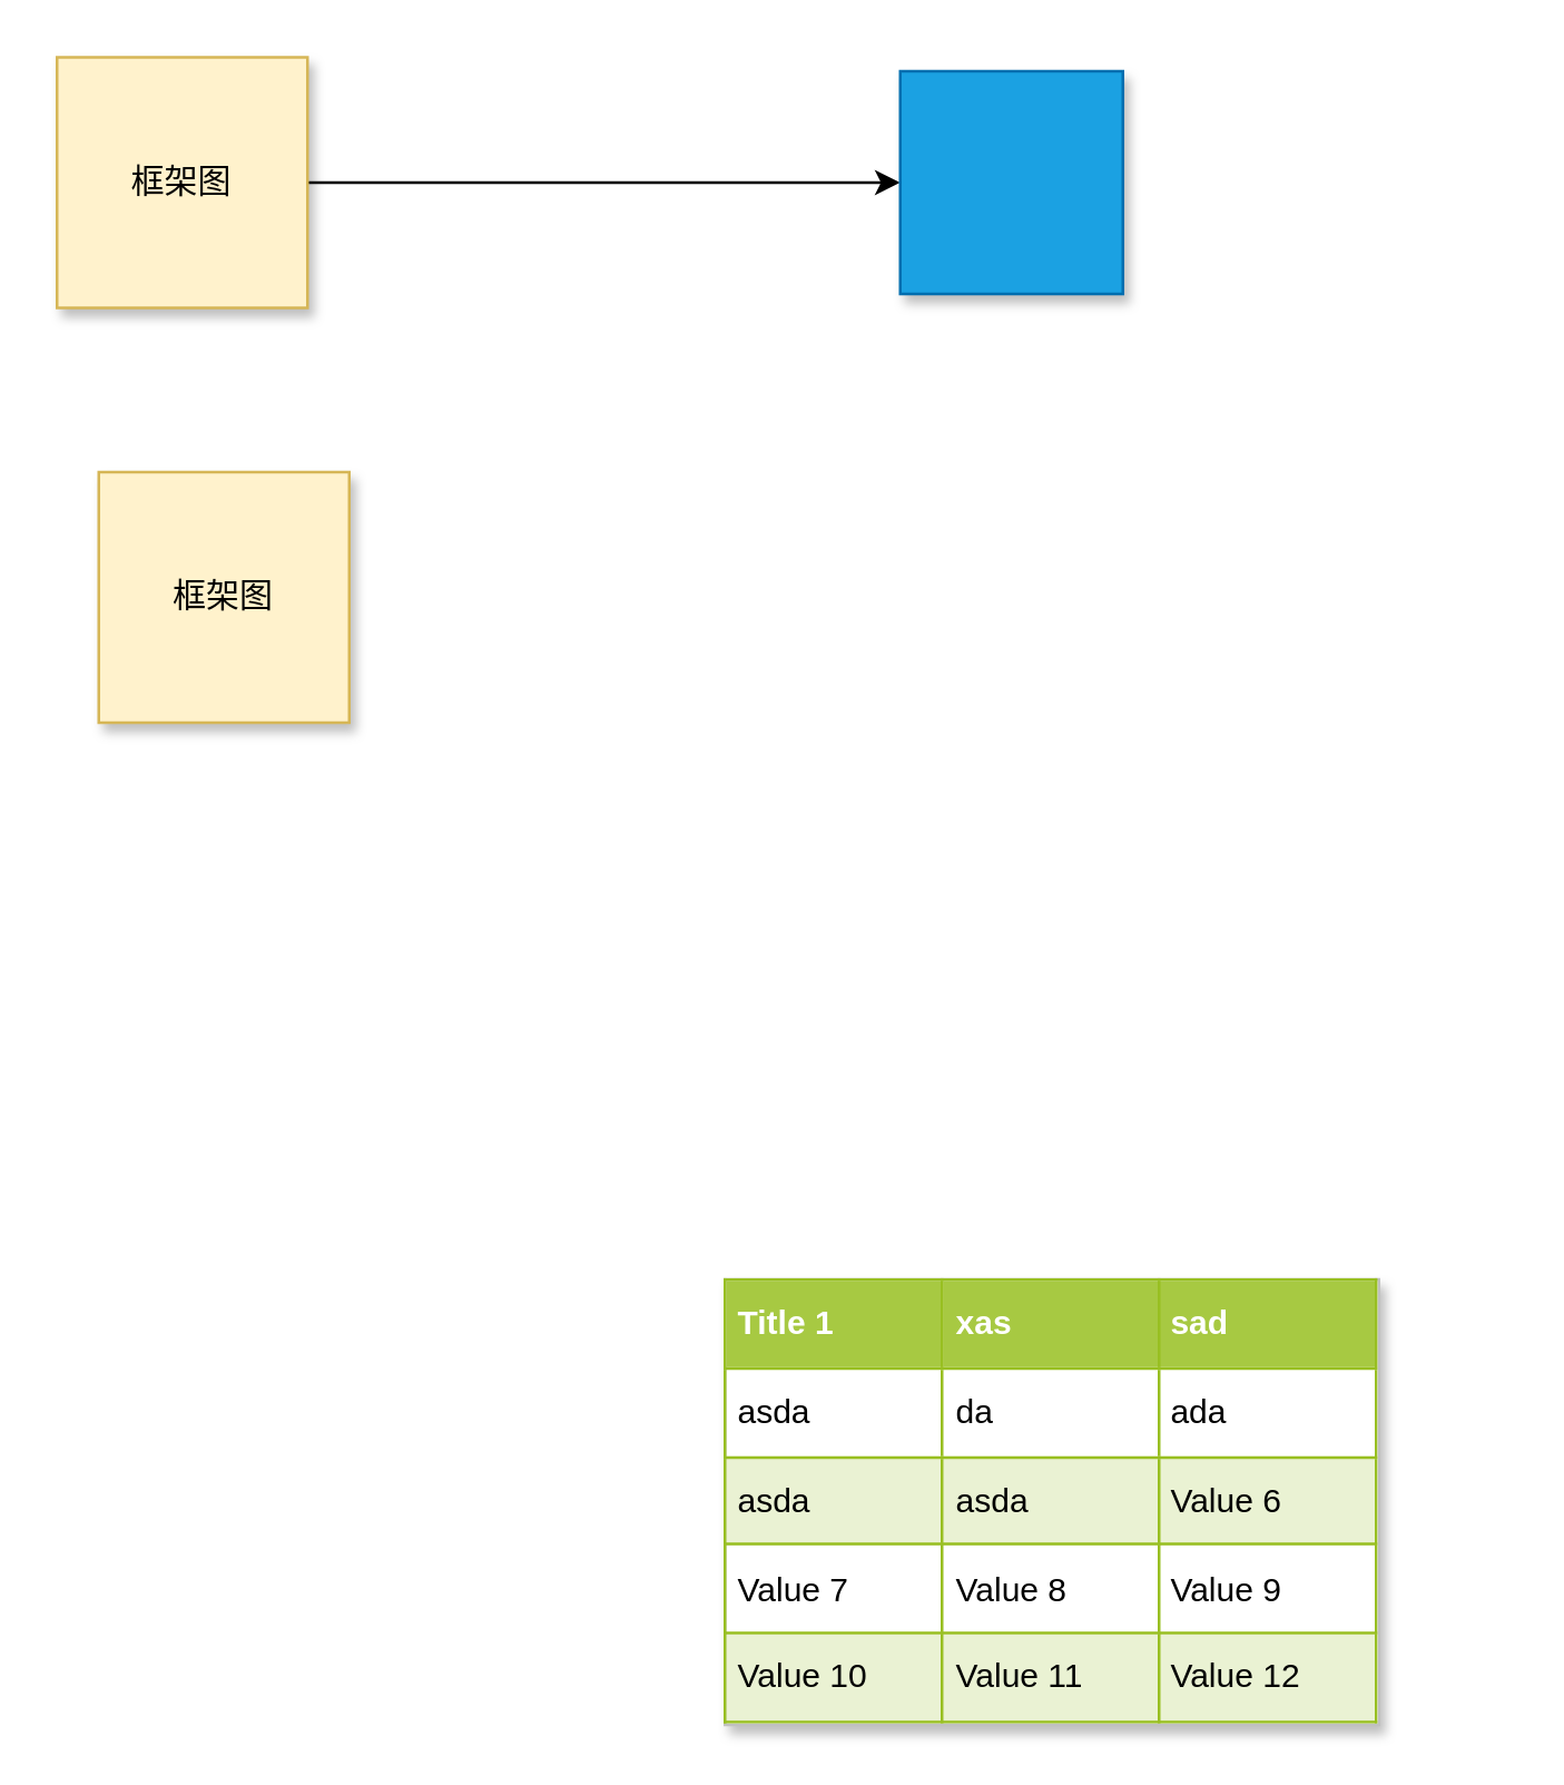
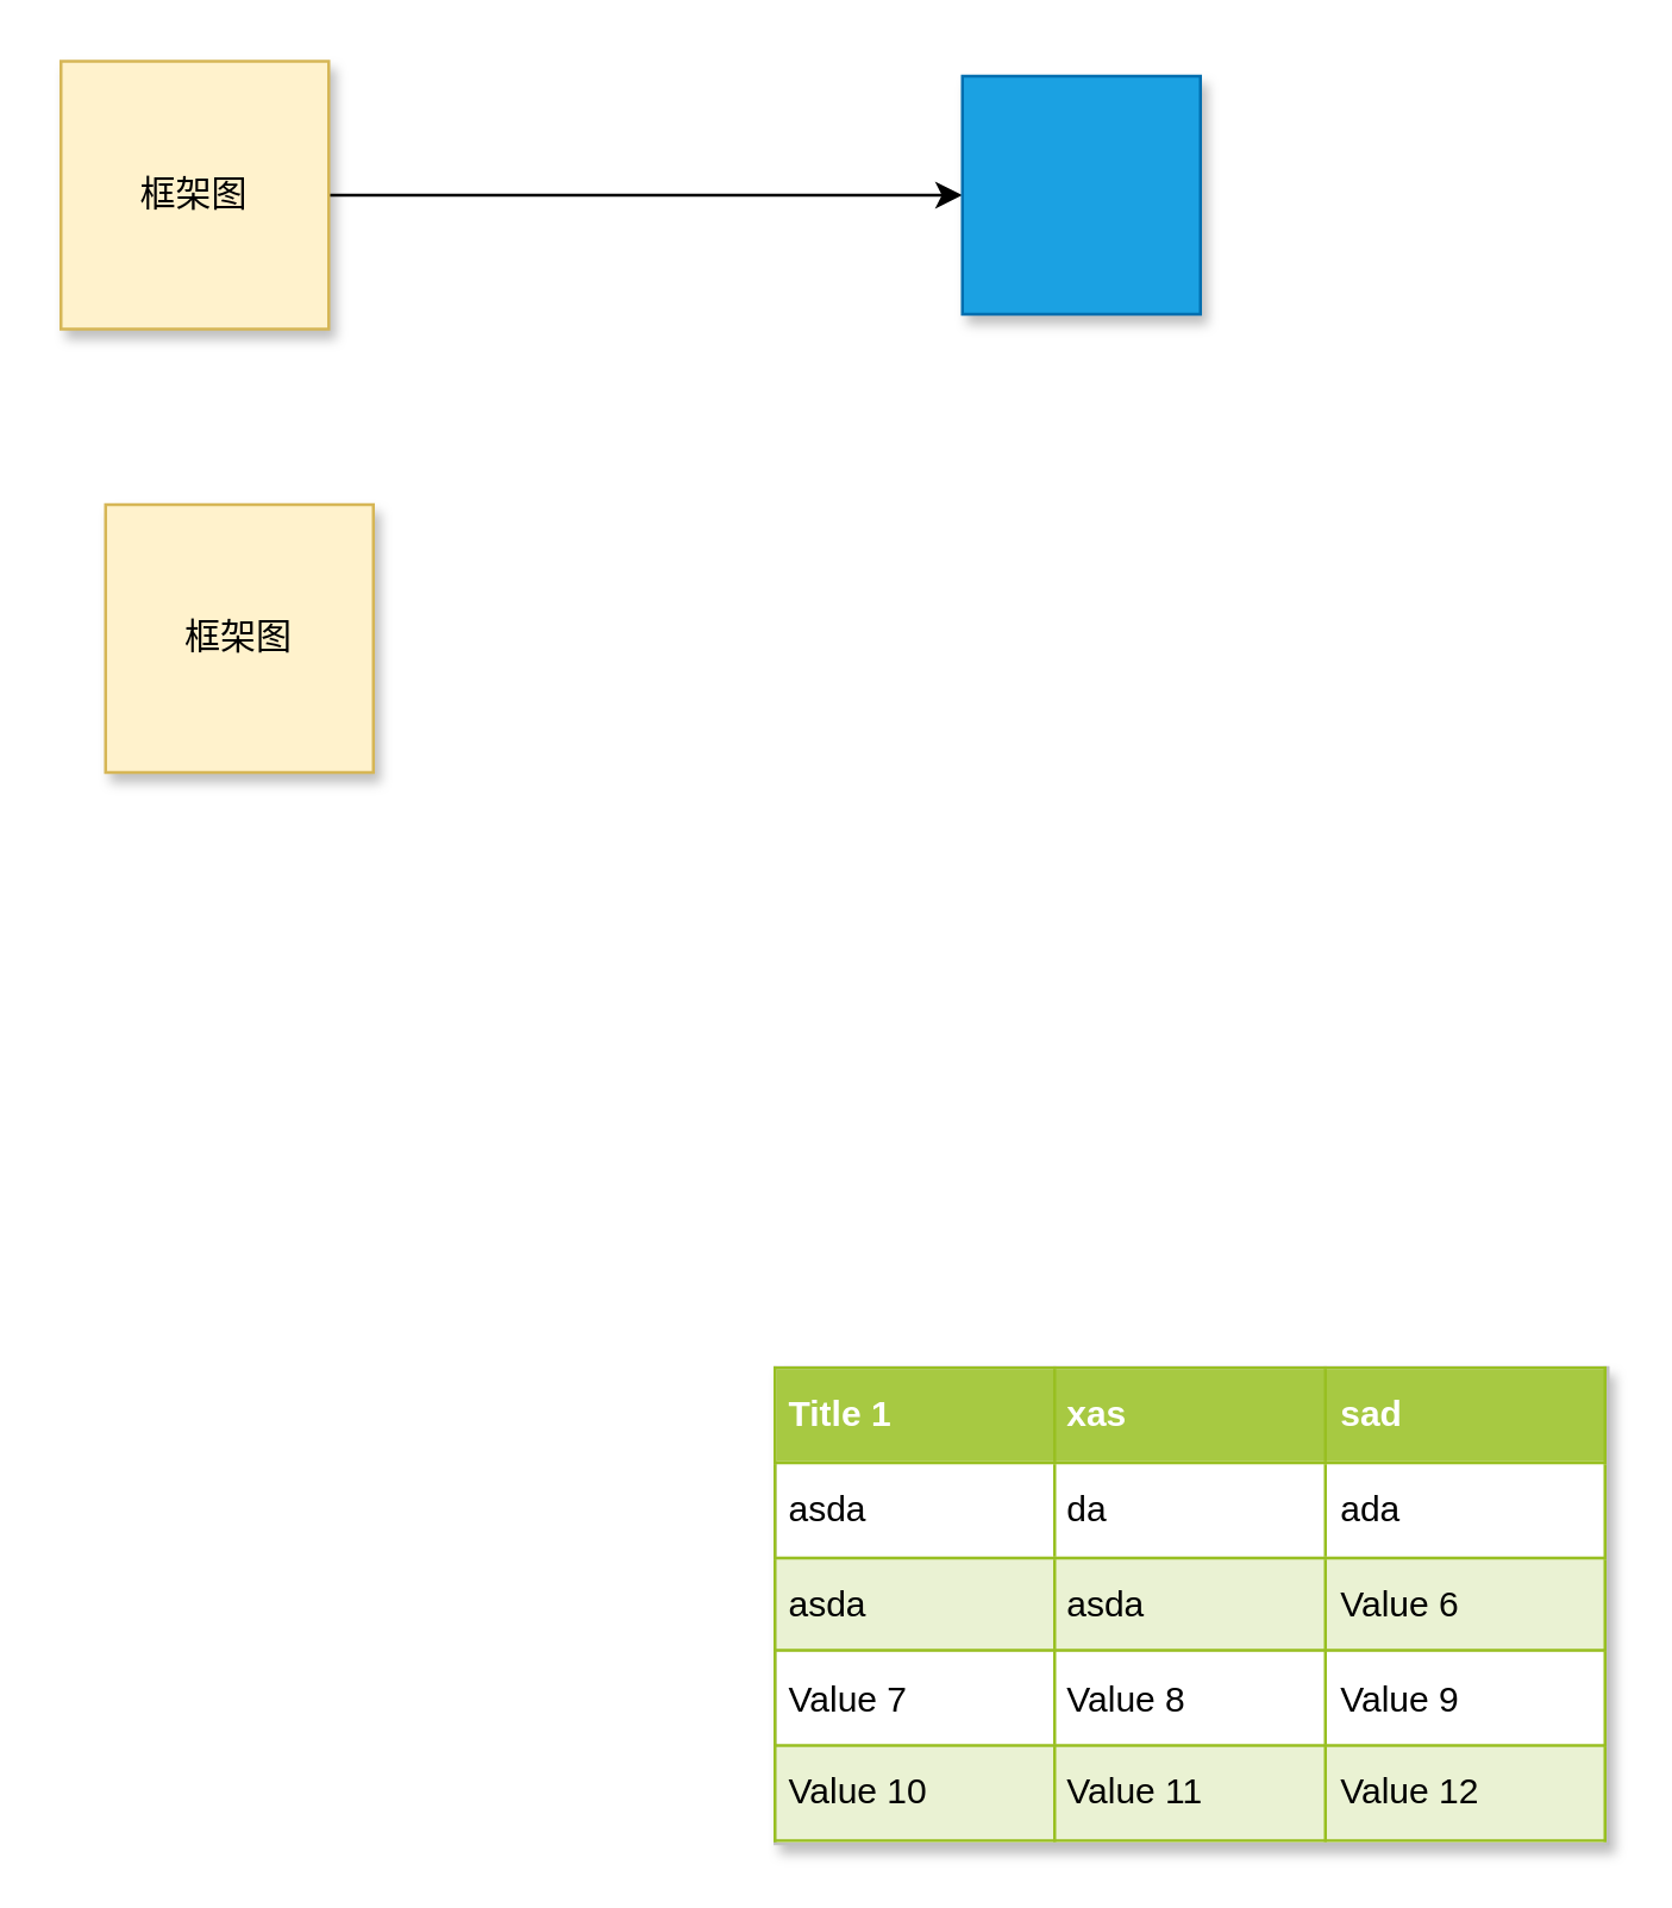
- <mxCell id="6" value="&lt;table border=&quot;1&quot; width=&quot;100%&quot; cellpadding=&quot;4&quot; style=&quot;width: 100% ; height: 100% ; border-collapse: collapse&quot;&gt;&lt;tbody&gt;&lt;tr style=&quot;background-color: #a7c942 ; color: #ffffff ; border: 1px solid #98bf21&quot;&gt;&lt;th align=&quot;left&quot;&gt;Title 1&lt;/th&gt;&lt;th align=&quot;left&quot;&gt;xas&lt;/th&gt;&lt;th align=&quot;left&quot;&gt;sad&lt;/th&gt;&lt;/tr&gt;&lt;tr style=&quot;border: 1px solid #98bf21&quot;&gt;&lt;td&gt;asda&lt;/td&gt;&lt;td&gt;da&lt;/td&gt;&lt;td&gt;ada&lt;/td&gt;&lt;/tr&gt;&lt;tr style=&quot;background-color: #eaf2d3 ; border: 1px solid #98bf21&quot;&gt;&lt;td&gt;asda&lt;/td&gt;&lt;td&gt;asda&lt;/td&gt;&lt;td&gt;Value 6&lt;/td&gt;&lt;/tr&gt;&lt;tr style=&quot;border: 1px solid #98bf21&quot;&gt;&lt;td&gt;Value 7&lt;/td&gt;&lt;td&gt;Value 8&lt;/td&gt;&lt;td&gt;Value 9&lt;/td&gt;&lt;/tr&gt;&lt;tr style=&quot;background-color: #eaf2d3 ; border: 1px solid #98bf21&quot;&gt;&lt;td&gt;Value 10&lt;/td&gt;&lt;td&gt;Value 11&lt;/td&gt;&lt;td&gt;Value 12&lt;/td&gt;&lt;/tr&gt;&lt;/tbody&gt;&lt;/table&gt;" style="text;html=1;strokeColor=#c0c0c0;fillColor=#ffffff;overflow=fill;rounded=0;shadow=1;" vertex="1" parent="1"><mxGeometry x="260" y="459" width="235" height="160" as="geometry" /></mxCell>
+ <mxCell id="6" value="&lt;table border=&quot;1&quot; width=&quot;100%&quot; cellpadding=&quot;4&quot; style=&quot;width: 100% ; height: 100% ; border-collapse: collapse&quot;&gt;&lt;tbody&gt;&lt;tr style=&quot;background-color: #a7c942 ; color: #ffffff ; border: 1px solid #98bf21&quot;&gt;&lt;th align=&quot;left&quot;&gt;Title 1&lt;/th&gt;&lt;th align=&quot;left&quot;&gt;xas&lt;/th&gt;&lt;th align=&quot;left&quot;&gt;sad&lt;/th&gt;&lt;/tr&gt;&lt;tr style=&quot;border: 1px solid #98bf21&quot;&gt;&lt;td&gt;asda&lt;/td&gt;&lt;td&gt;da&lt;/td&gt;&lt;td&gt;ada&lt;/td&gt;&lt;/tr&gt;&lt;tr style=&quot;background-color: #eaf2d3 ; border: 1px solid #98bf21&quot;&gt;&lt;td&gt;asda&lt;/td&gt;&lt;td&gt;asda&lt;/td&gt;&lt;td&gt;Value 6&lt;/td&gt;&lt;/tr&gt;&lt;tr style=&quot;border: 1px solid #98bf21&quot;&gt;&lt;td&gt;Value 7&lt;/td&gt;&lt;td&gt;Value 8&lt;/td&gt;&lt;td&gt;Value 9&lt;/td&gt;&lt;/tr&gt;&lt;tr style=&quot;background-color: #eaf2d3 ; border: 1px solid #98bf21&quot;&gt;&lt;td&gt;Value 10&lt;/td&gt;&lt;td&gt;Value 11&lt;/td&gt;&lt;td&gt;Value 12&lt;/td&gt;&lt;/tr&gt;&lt;/tbody&gt;&lt;/table&gt;" style="text;html=1;strokeColor=#c0c0c0;fillColor=#ffffff;overflow=fill;rounded=0;shadow=1;" vertex="1" parent="1"><mxGeometry x="260" y="459" width="280" height="160" as="geometry" /></mxCell>
